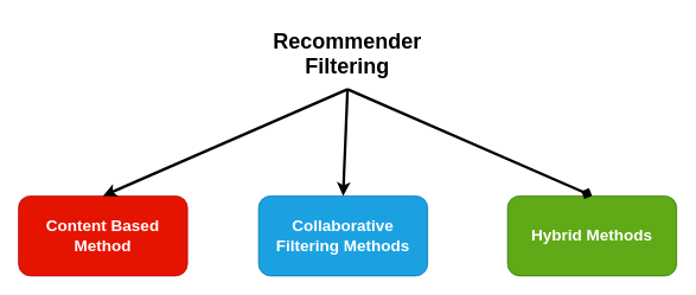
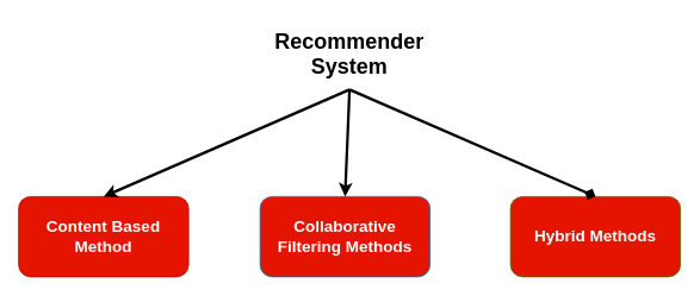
- <mxCell id="2" value="Recommender Filtering" style="text;html=1;align=center;verticalAlign=middle;whiteSpace=wrap;rounded=0;fontStyle=1;fontSize=24;" parent="1" vertex="1"><mxGeometry x="290" y="20" width="200" height="80" as="geometry" /></mxCell>
+ <mxCell id="2" value="Recommender System" style="text;html=1;align=center;verticalAlign=middle;whiteSpace=wrap;rounded=0;fontStyle=1;fontSize=24;" parent="1" vertex="1"><mxGeometry x="290" y="20" width="200" height="80" as="geometry" /></mxCell>
- <mxCell id="4" value="Collaborative Filtering Methods" style="rounded=1;whiteSpace=wrap;html=1;fontStyle=1;fontSize=18;fillColor=#1ba1e2;fontColor=#ffffff;strokeColor=#006EAF;" parent="1" vertex="1"><mxGeometry x="290" y="220" width="190" height="90" as="geometry" /></mxCell>
+ <mxCell id="4" value="Collaborative Filtering Methods" style="rounded=1;whiteSpace=wrap;html=1;fontStyle=1;fontSize=18;fillColor=#e51400;fontColor=#ffffff;strokeColor=#006EAF;" parent="1" vertex="1"><mxGeometry x="290" y="220" width="190" height="90" as="geometry" /></mxCell>
- <mxCell id="5" value="Hybrid Methods" style="rounded=1;whiteSpace=wrap;html=1;fontSize=18;fontStyle=1;strokeColor=#2D7600;fillColor=#60a917;fontColor=#ffffff;" parent="1" vertex="1"><mxGeometry x="570" y="220" width="190" height="90" as="geometry" /></mxCell>
+ <mxCell id="5" value="Hybrid Methods" style="rounded=1;whiteSpace=wrap;html=1;fontSize=18;fontStyle=1;strokeColor=#2D7600;fillColor=#e51400;fontColor=#ffffff;" parent="1" vertex="1"><mxGeometry x="570" y="220" width="190" height="90" as="geometry" /></mxCell>
